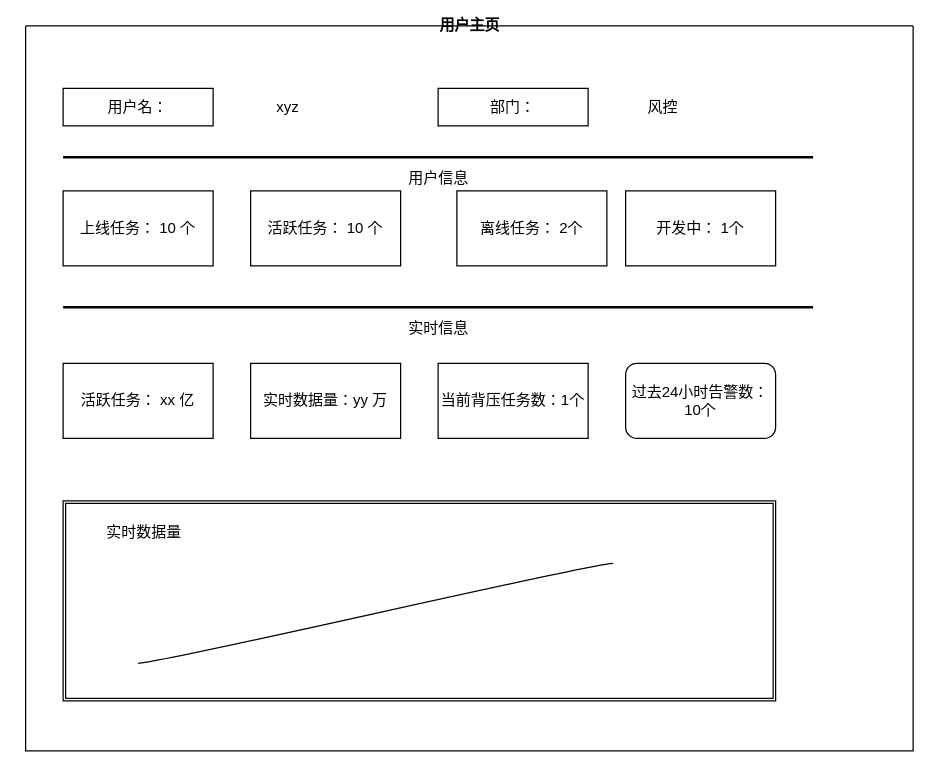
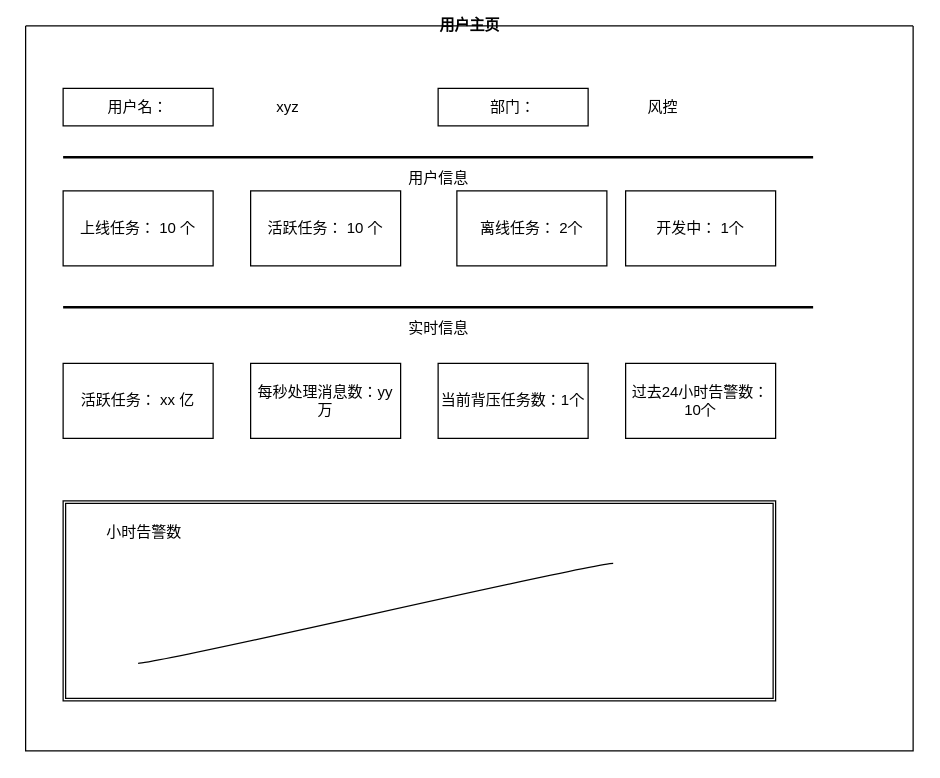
- <mxCell id="7" value="实时数据量：yy 万" style="rounded=0;whiteSpace=wrap;html=1;" vertex="1" parent="2"><mxGeometry x="180" y="270" width="120" height="60" as="geometry" /></mxCell>
+ <mxCell id="7" value="每秒处理消息数：yy 万" style="rounded=0;whiteSpace=wrap;html=1;" vertex="1" parent="2"><mxGeometry x="180" y="270" width="120" height="60" as="geometry" /></mxCell>
- <mxCell id="16" value="过去24小时告警数：10个" style="whiteSpace=wrap;html=1;rounded=1;" vertex="1" parent="2"><mxGeometry x="480" y="270" width="120" height="60" as="geometry" /></mxCell>
+ <mxCell id="16" value="过去24小时告警数：10个" style="rounded=0;whiteSpace=wrap;html=1;" vertex="1" parent="2"><mxGeometry x="480" y="270" width="120" height="60" as="geometry" /></mxCell>
- <mxCell id="19" value="实时数据量" style="text;html=1;strokeColor=none;fillColor=none;align=center;verticalAlign=middle;whiteSpace=wrap;rounded=0;" vertex="1" parent="2"><mxGeometry x="50" y="390" width="90" height="30" as="geometry" /></mxCell>
+ <mxCell id="19" value="小时告警数" style="text;html=1;strokeColor=none;fillColor=none;align=center;verticalAlign=middle;whiteSpace=wrap;rounded=0;" vertex="1" parent="2"><mxGeometry x="50" y="390" width="90" height="30" as="geometry" /></mxCell>
